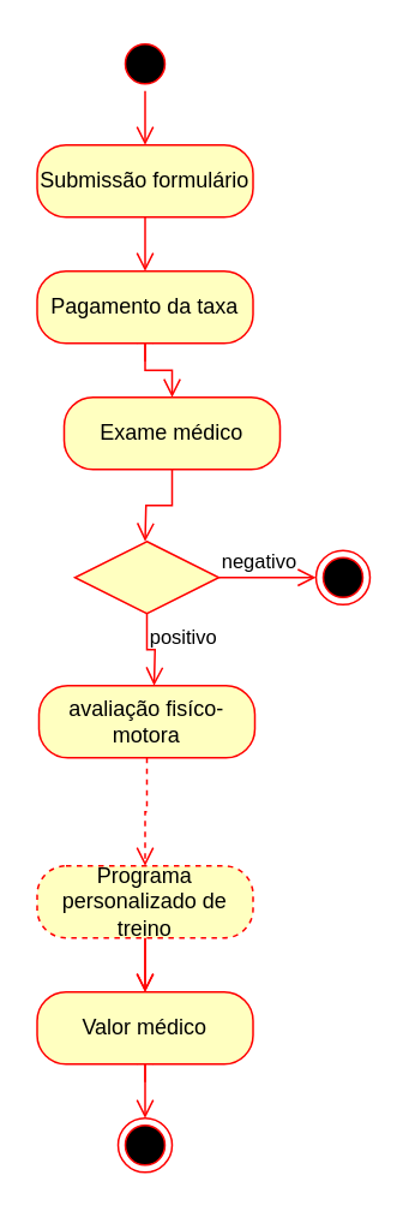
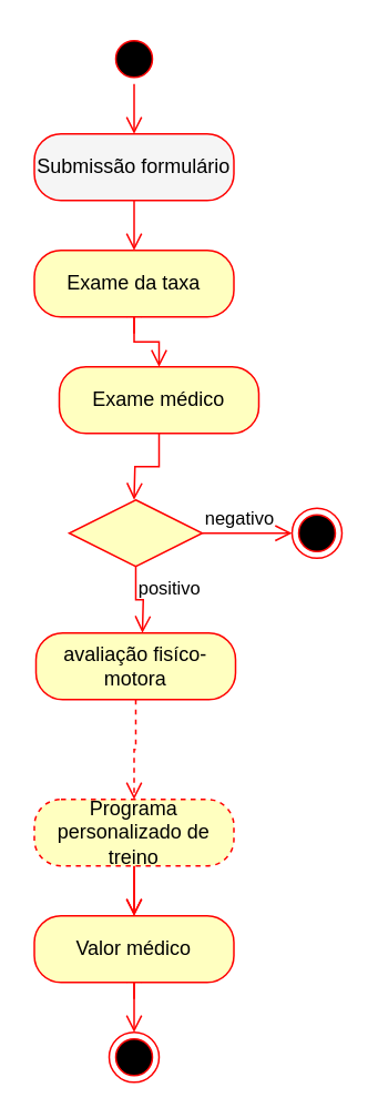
- <mxCell id="4" value="Submissão formulário" style="rounded=1;whiteSpace=wrap;html=1;arcSize=40;fontColor=#000000;fillColor=#ffffc0;strokeColor=#ff0000;" vertex="1" parent="1"><mxGeometry x="20" y="80" width="120" height="40" as="geometry" /></mxCell>
+ <mxCell id="4" value="Submissão formulário" style="rounded=1;whiteSpace=wrap;html=1;arcSize=40;fontColor=#000000;fillColor=#f5f5f5;strokeColor=#ff0000;" vertex="1" parent="1"><mxGeometry x="20" y="80" width="120" height="40" as="geometry" /></mxCell>
- <mxCell id="11" value="Pagamento da taxa" style="rounded=1;whiteSpace=wrap;html=1;arcSize=40;fontColor=#000000;fillColor=#ffffc0;strokeColor=#ff0000;" vertex="1" parent="1"><mxGeometry x="20" y="150" width="120" height="40" as="geometry" /></mxCell>
+ <mxCell id="11" value="Exame da taxa" style="rounded=1;whiteSpace=wrap;html=1;arcSize=40;fontColor=#000000;fillColor=#ffffc0;strokeColor=#ff0000;" vertex="1" parent="1"><mxGeometry x="20" y="150" width="120" height="40" as="geometry" /></mxCell>
